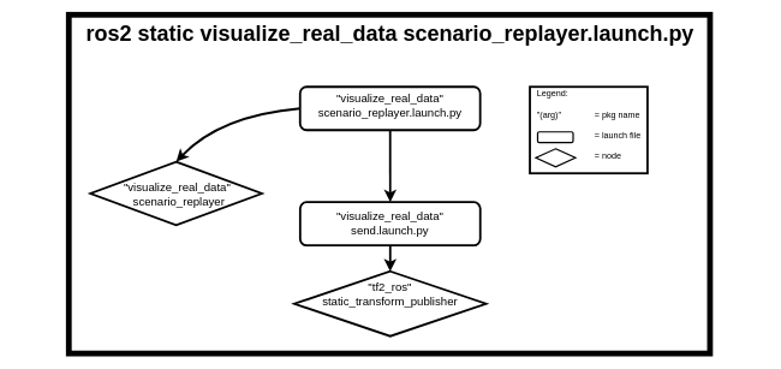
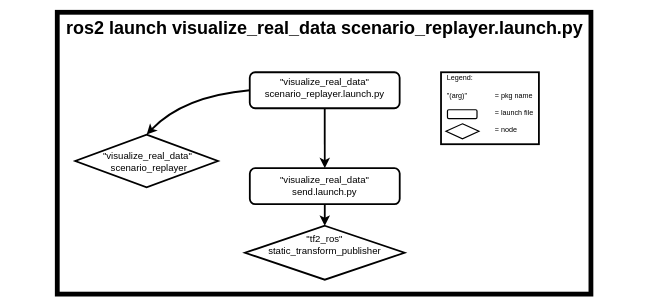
- <mxCell id="3" value="&lt;h1&gt;&lt;font style=&quot;color: light-dark(rgb(0, 0, 0), rgb(0, 0, 0)); font-size: 30px;&quot;&gt;ros2 static visualize_real_data scenario_replayer.launch.py&lt;/font&gt;&lt;/h1&gt;" style="text;html=1;align=center;verticalAlign=middle;whiteSpace=wrap;rounded=0;fontSize=16;" parent="1" vertex="1"><mxGeometry x="20.13" y="30" width="1041.75" height="30" as="geometry" /></mxCell>
+ <mxCell id="3" value="&lt;h1&gt;&lt;font style=&quot;color: light-dark(rgb(0, 0, 0), rgb(0, 0, 0)); font-size: 30px;&quot;&gt;ros2 launch visualize_real_data scenario_replayer.launch.py&lt;/font&gt;&lt;/h1&gt;" style="text;html=1;align=center;verticalAlign=middle;whiteSpace=wrap;rounded=0;fontSize=16;" parent="1" vertex="1"><mxGeometry x="20.13" y="30" width="1041.75" height="30" as="geometry" /></mxCell>
